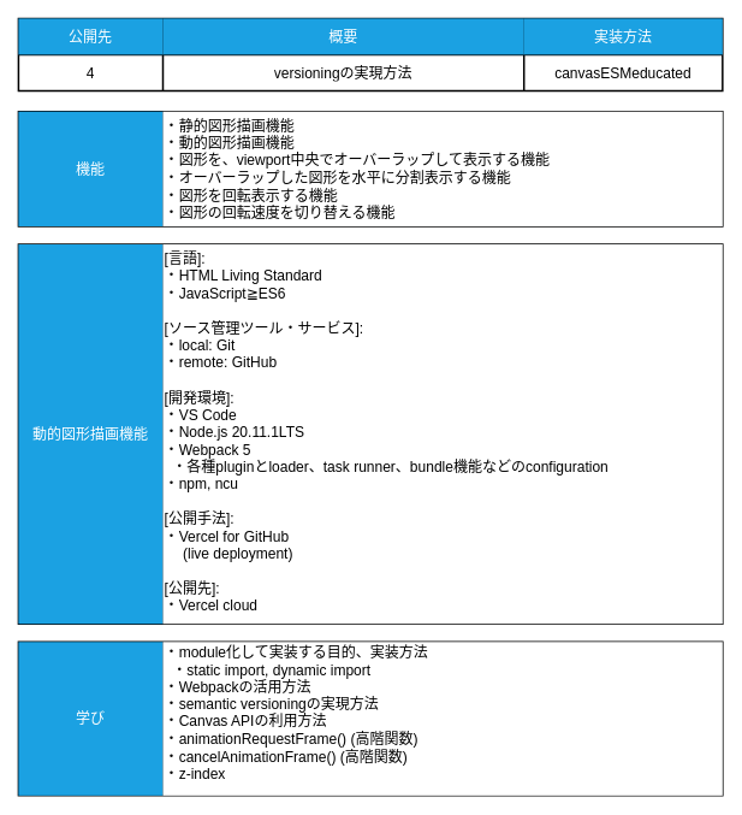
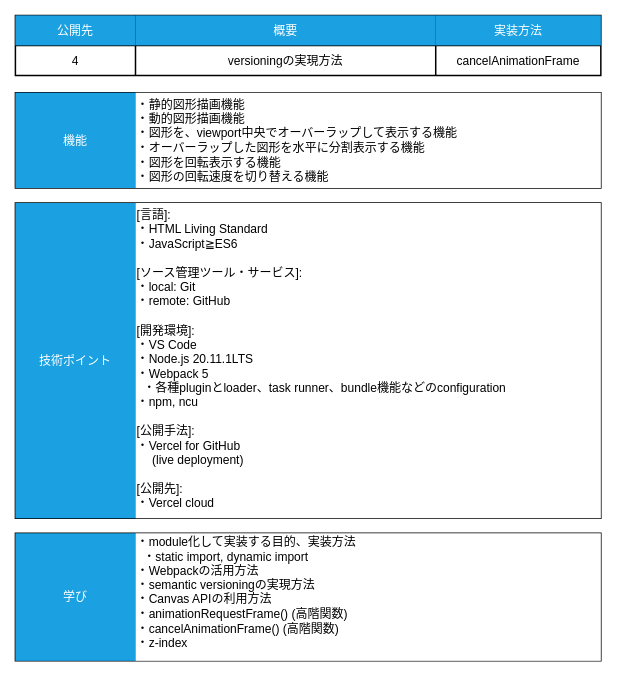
- <mxCell id="10" value="canvasESMeducated" style="shape=partialRectangle;html=1;whiteSpace=wrap;connectable=0;overflow=hidden;fillColor=none;top=0;left=0;bottom=0;right=0;pointerEvents=1;strokeWidth=2;fontSize=16;" parent="7" vertex="1"><mxGeometry x="560" width="220" height="40" as="geometry"><mxRectangle width="220" height="40" as="alternateBounds" /></mxGeometry></mxCell>
+ <mxCell id="10" value="cancelAnimationFrame" style="shape=partialRectangle;html=1;whiteSpace=wrap;connectable=0;overflow=hidden;fillColor=none;top=0;left=0;bottom=0;right=0;pointerEvents=1;strokeWidth=2;fontSize=16;" parent="7" vertex="1"><mxGeometry x="560" width="220" height="40" as="geometry"><mxRectangle width="220" height="40" as="alternateBounds" /></mxGeometry></mxCell>
- <mxCell id="17" value="動的図形描画機能" style="shape=partialRectangle;html=1;whiteSpace=wrap;connectable=0;overflow=hidden;fillColor=#1ba1e2;top=0;left=0;bottom=0;right=0;pointerEvents=1;fontColor=#ffffff;strokeColor=#000000;strokeWidth=2;fontSize=16;" parent="16" vertex="1"><mxGeometry width="160" height="420" as="geometry"><mxRectangle width="160" height="420" as="alternateBounds" /></mxGeometry></mxCell>
+ <mxCell id="17" value="技術ポイント" style="shape=partialRectangle;html=1;whiteSpace=wrap;connectable=0;overflow=hidden;fillColor=#1ba1e2;top=0;left=0;bottom=0;right=0;pointerEvents=1;fontColor=#ffffff;strokeColor=#000000;strokeWidth=2;fontSize=16;" parent="16" vertex="1"><mxGeometry width="160" height="420" as="geometry"><mxRectangle width="160" height="420" as="alternateBounds" /></mxGeometry></mxCell>
